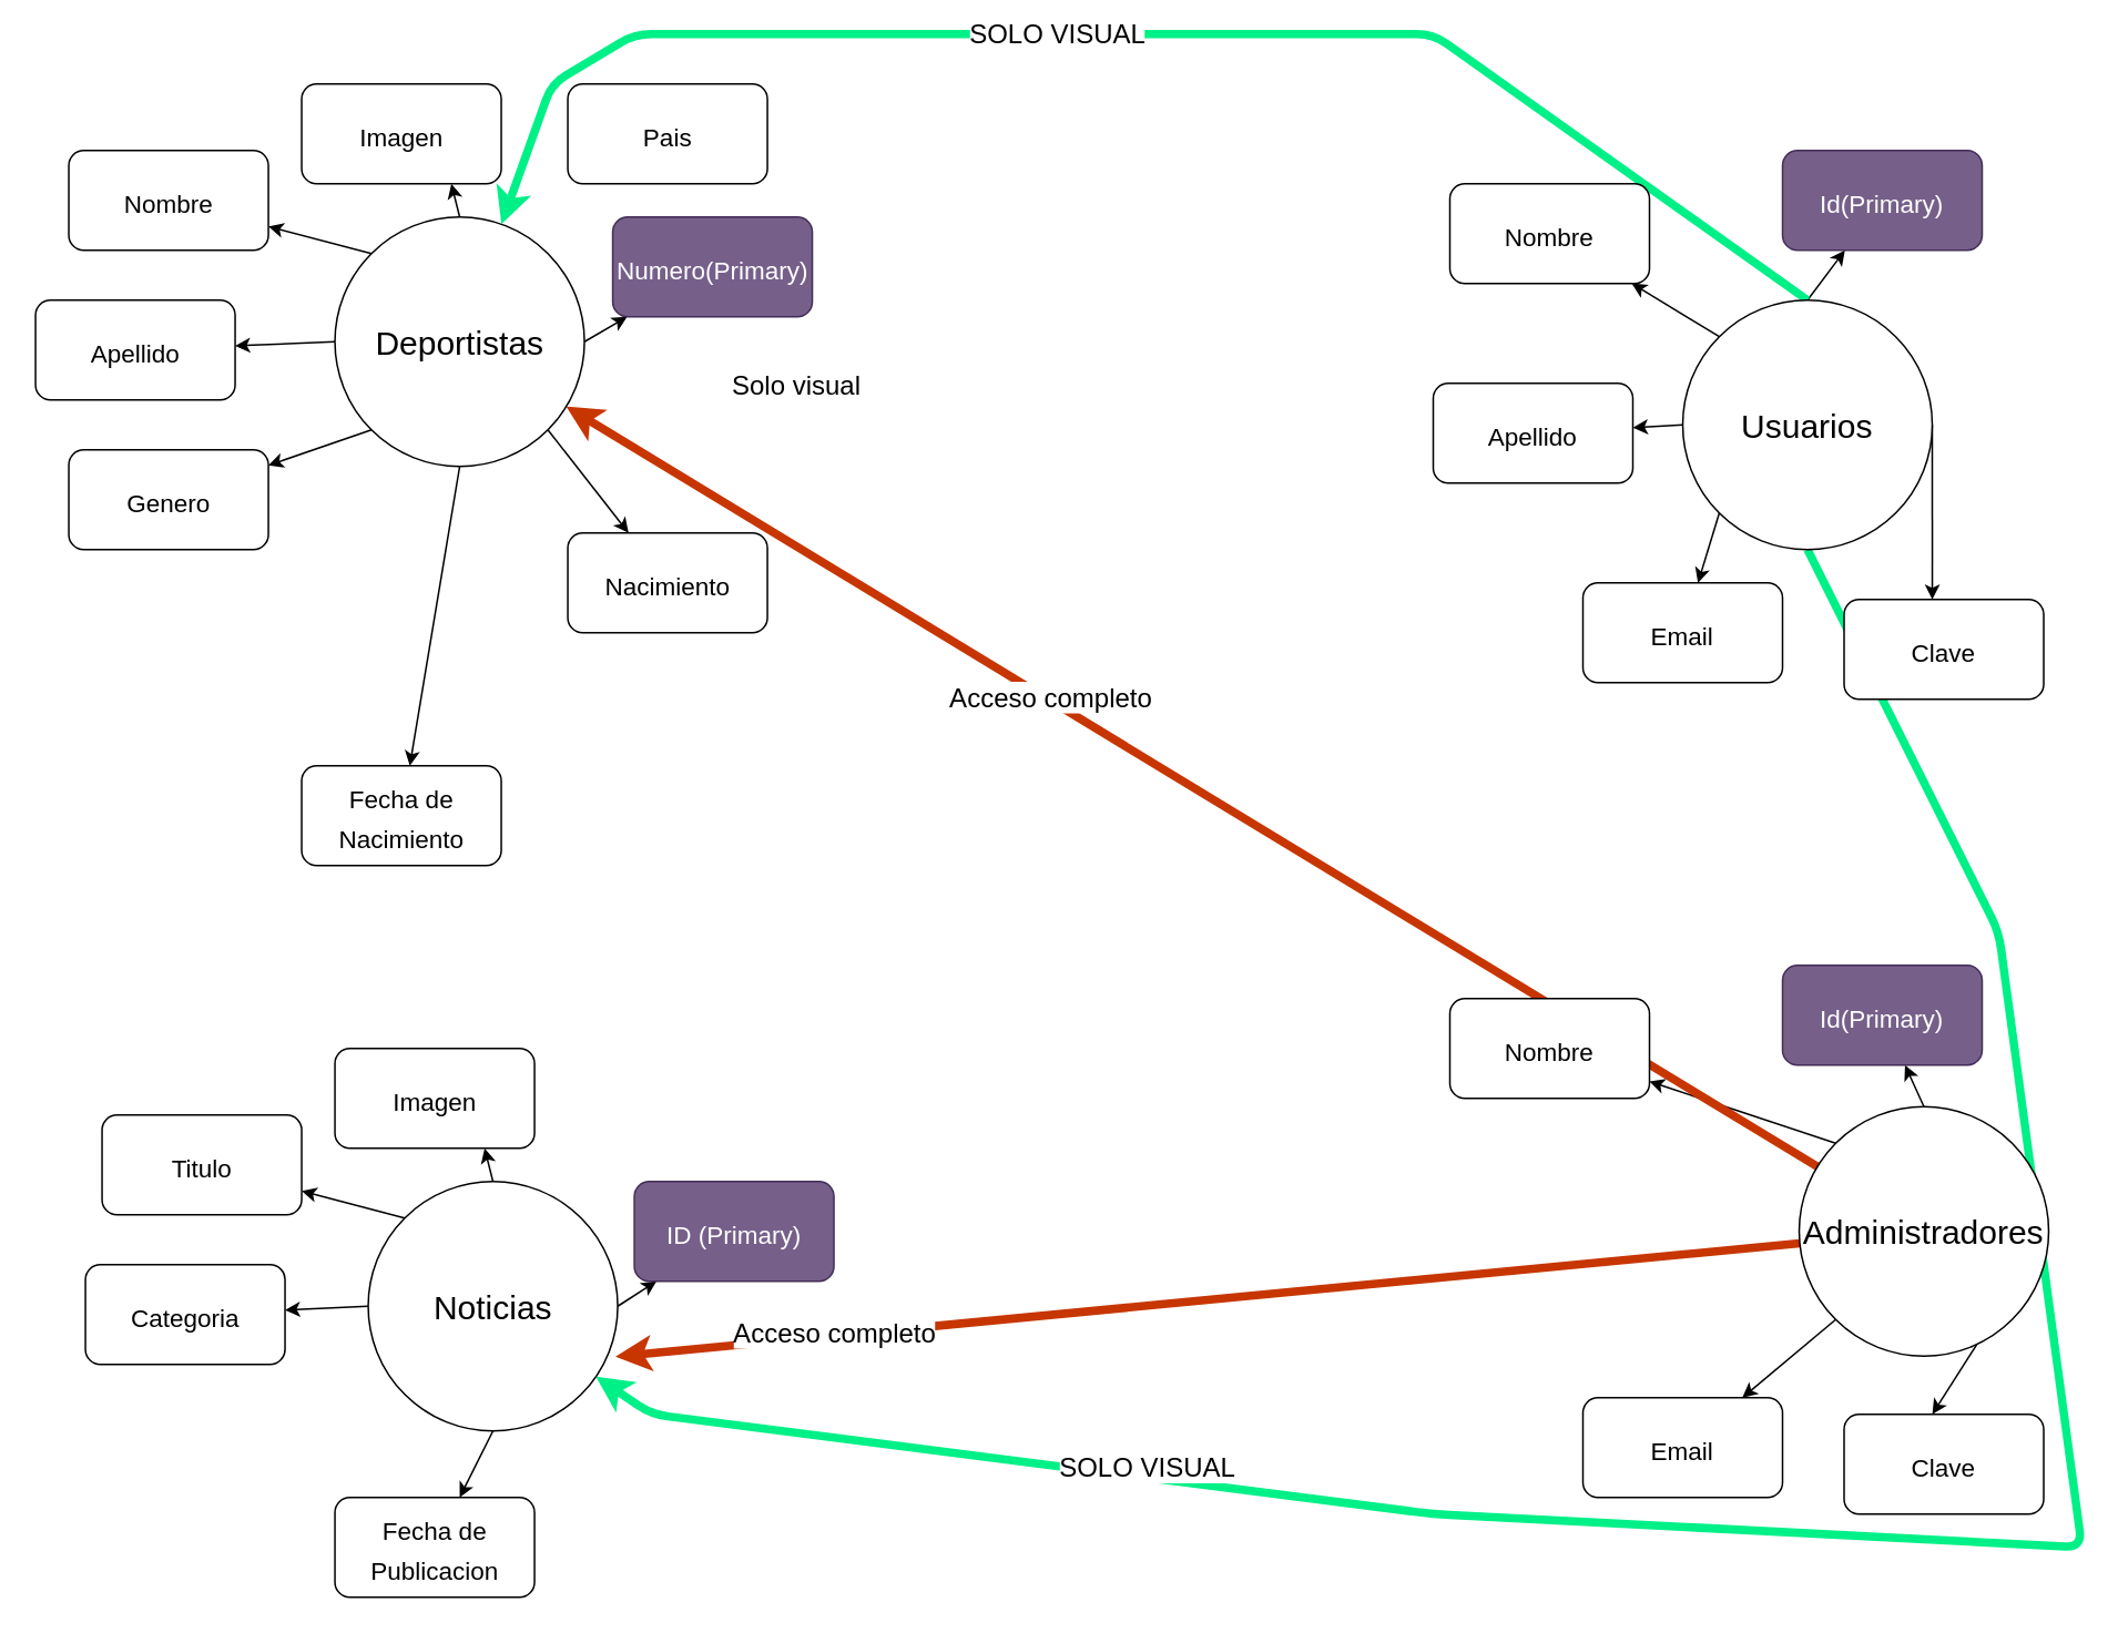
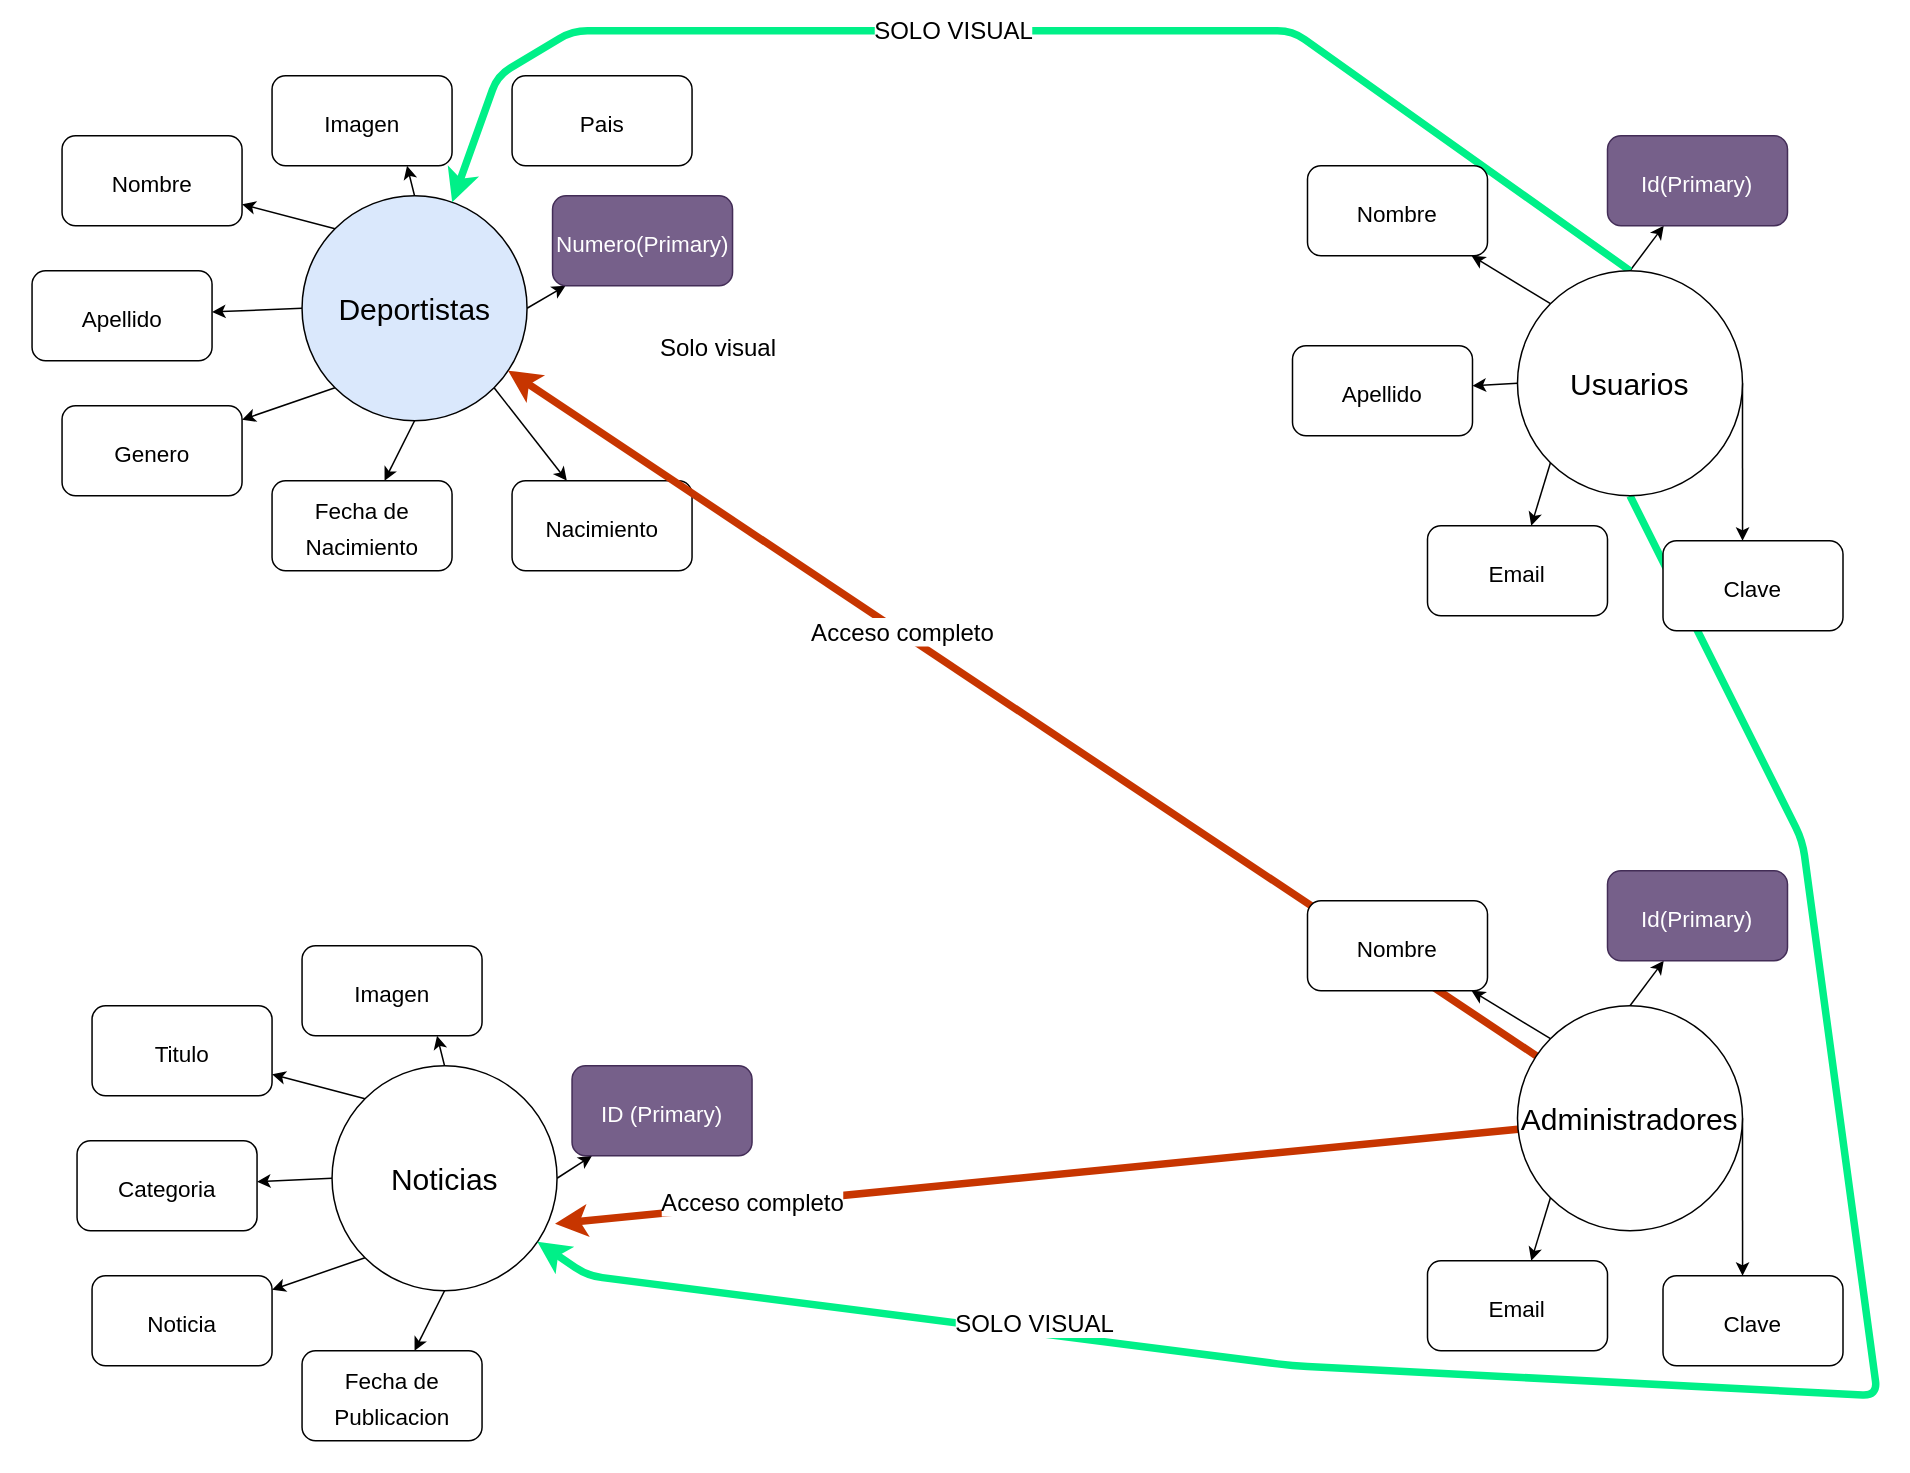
- <mxCell id="9" value="&lt;font style=&quot;font-size: 20px&quot;&gt;Deportistas&lt;/font&gt;" style="ellipse;whiteSpace=wrap;html=1;aspect=fixed;" vertex="1" parent="1"><mxGeometry x="200.7" y="130" width="150" height="150" as="geometry" /></mxCell>
+ <mxCell id="9" value="&lt;font style=&quot;font-size: 20px&quot;&gt;Deportistas&lt;/font&gt;" style="ellipse;whiteSpace=wrap;html=1;aspect=fixed;fillColor=#dae8fc;" vertex="1" parent="1"><mxGeometry x="200.7" y="130" width="150" height="150" as="geometry" /></mxCell>
- <mxCell id="13" value="&lt;font style=&quot;font-size: 15px&quot;&gt;Fecha de Nacimiento&lt;/font&gt;" style="rounded=1;whiteSpace=wrap;html=1;fontSize=20;" vertex="1" parent="1"><mxGeometry x="180.7" y="460" width="120" height="60" as="geometry" /></mxCell>
+ <mxCell id="13" value="&lt;font style=&quot;font-size: 15px&quot;&gt;Fecha de Nacimiento&lt;/font&gt;" style="rounded=1;whiteSpace=wrap;html=1;fontSize=20;" vertex="1" parent="1"><mxGeometry x="180.7" y="320" width="120" height="60" as="geometry" /></mxCell>
- <mxCell id="53" value="&lt;font style=&quot;font-size: 20px&quot;&gt;Administradores&lt;/font&gt;" style="ellipse;whiteSpace=wrap;html=1;aspect=fixed;" vertex="1" parent="1"><mxGeometry x="1081" y="665" width="150" height="150" as="geometry" /></mxCell>
+ <mxCell id="53" value="&lt;font style=&quot;font-size: 20px&quot;&gt;Administradores&lt;/font&gt;" style="ellipse;whiteSpace=wrap;html=1;aspect=fixed;" vertex="1" parent="1"><mxGeometry x="1011" y="670" width="150" height="150" as="geometry" /></mxCell>
+ <mxCell id="20" style="edgeStyle=none;html=1;exitX=0;exitY=1;exitDx=0;exitDy=0;fontSize=15;" edge="1" parent="1" source="23" target="26"><mxGeometry relative="1" as="geometry" /></mxCell>
+ <mxCell id="26" value="&lt;font style=&quot;font-size: 15px&quot;&gt;Noticia&lt;/font&gt;" style="rounded=1;whiteSpace=wrap;html=1;fontSize=20;" vertex="1" parent="1"><mxGeometry x="60.7" y="850" width="120" height="60" as="geometry" /></mxCell>
